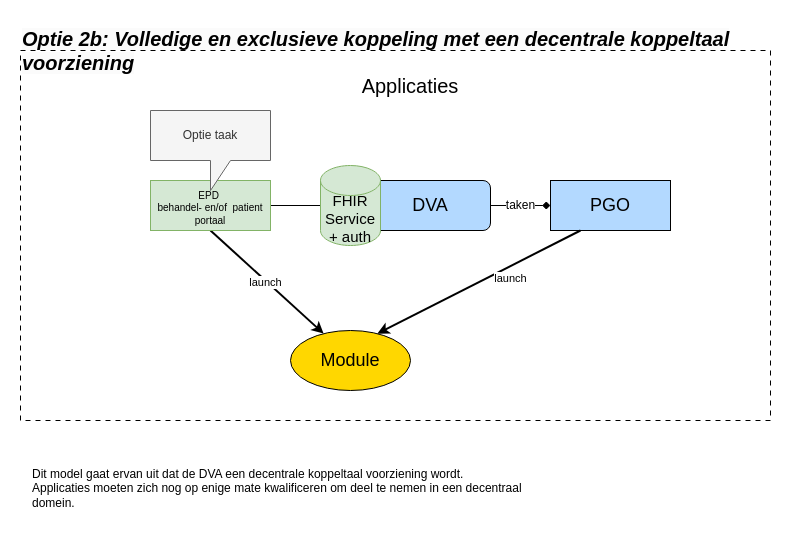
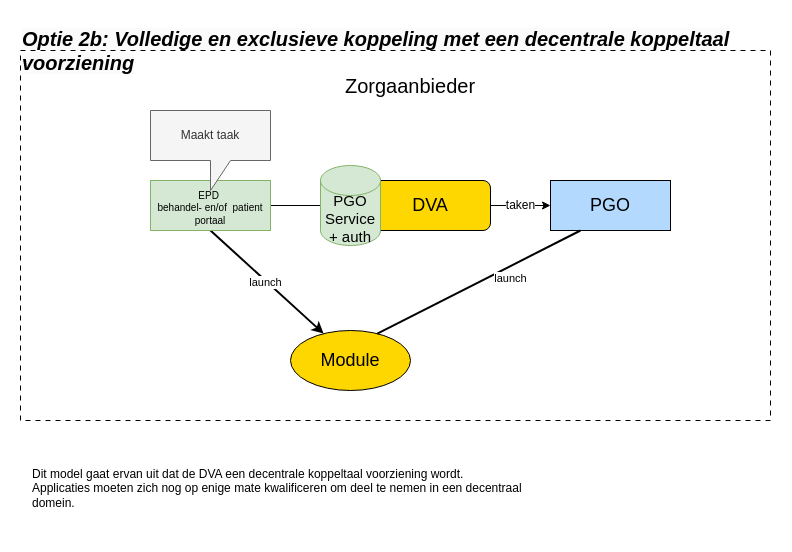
- <mxCell id="3" value="Applicaties" style="text;html=1;strokeColor=none;fillColor=none;align=center;verticalAlign=middle;whiteSpace=wrap;rounded=0;fontSize=20;fontStyle=0;" parent="1" vertex="1"><mxGeometry x="350" y="70" width="120" height="30" as="geometry" /></mxCell>
+ <mxCell id="3" value="Zorgaanbieder" style="text;html=1;strokeColor=none;fillColor=none;align=center;verticalAlign=middle;whiteSpace=wrap;rounded=0;fontSize=20;fontStyle=0;" parent="1" vertex="1"><mxGeometry x="350" y="70" width="120" height="30" as="geometry" /></mxCell>
- <mxCell id="13" value="Optie taak" style="shape=callout;whiteSpace=wrap;html=1;perimeter=calloutPerimeter;fillColor=#f5f5f5;strokeColor=#666666;fontColor=#333333;" parent="1" vertex="1"><mxGeometry x="150" y="110" width="120" height="80" as="geometry" /></mxCell>
+ <mxCell id="13" value="Maakt taak" style="shape=callout;whiteSpace=wrap;html=1;perimeter=calloutPerimeter;fillColor=#f5f5f5;strokeColor=#666666;fontColor=#333333;" parent="1" vertex="1"><mxGeometry x="150" y="110" width="120" height="80" as="geometry" /></mxCell>
- <mxCell id="4" value="DVA" style="rounded=1;whiteSpace=wrap;html=1;fillColor=#B3D9FF;strokeColor=#000000;fontSize=18;arcSize=15;" parent="1" vertex="1"><mxGeometry x="370" y="180" width="120" height="50" as="geometry" /></mxCell>
+ <mxCell id="4" value="DVA" style="rounded=1;whiteSpace=wrap;html=1;fillColor=#ffd700;strokeColor=#000000;fontSize=18;arcSize=15;" parent="1" vertex="1"><mxGeometry x="370" y="180" width="120" height="50" as="geometry" /></mxCell>
- <mxCell id="7" value="taken" style="edgeStyle=orthogonalEdgeStyle;rounded=0;orthogonalLoop=1;jettySize=auto;html=1;exitX=1;exitY=0.5;exitDx=0;exitDy=0;entryX=0;entryY=0.5;entryDx=0;entryDy=0;strokeColor=#000000;fontSize=12;endArrow=diamond;" parent="1" source="4" target="5" edge="1"><mxGeometry relative="1" as="geometry" /></mxCell>
+ <mxCell id="7" value="taken" style="edgeStyle=orthogonalEdgeStyle;rounded=0;orthogonalLoop=1;jettySize=auto;html=1;exitX=1;exitY=0.5;exitDx=0;exitDy=0;entryX=0;entryY=0.5;entryDx=0;entryDy=0;strokeColor=#000000;fontSize=12;" parent="1" source="4" target="5" edge="1"><mxGeometry relative="1" as="geometry" /></mxCell>
- <mxCell id="11" value="&lt;span&gt;FHIR Service + auth&lt;/span&gt;" style="shape=cylinder3;whiteSpace=wrap;html=1;boundedLbl=1;backgroundOutline=1;size=15;fillColor=#d5e8d4;strokeColor=#82b366;fontSize=15;" parent="1" vertex="1"><mxGeometry x="320" y="165" width="60" height="80" as="geometry" /></mxCell>
+ <mxCell id="11" value="&lt;span&gt;PGO Service + auth&lt;/span&gt;" style="shape=cylinder3;whiteSpace=wrap;html=1;boundedLbl=1;backgroundOutline=1;size=15;fillColor=#d5e8d4;strokeColor=#82b366;fontSize=15;" parent="1" vertex="1"><mxGeometry x="320" y="165" width="60" height="80" as="geometry" /></mxCell>
- <mxCell id="8" value="launch" style="rounded=0;orthogonalLoop=1;jettySize=auto;html=1;exitX=0.25;exitY=1;exitDx=0;exitDy=0;strokeColor=#000000;strokeWidth=2;fontSize=11;entryX=0.75;entryY=0;entryDx=0;entryDy=0;" parent="1" source="5" target="6" edge="1"><mxGeometry x="-0.266" y="11" relative="1" as="geometry"><mxPoint as="offset" /><mxPoint x="550" y="320" as="targetPoint" /></mxGeometry></mxCell>
+ <mxCell id="8" value="launch" style="rounded=0;orthogonalLoop=1;jettySize=auto;html=1;exitX=0.25;exitY=1;exitDx=0;exitDy=0;strokeColor=#000000;strokeWidth=2;fontSize=11;entryX=0.75;entryY=0;entryDx=0;entryDy=0;endArrow=none;" parent="1" source="5" target="6" edge="1"><mxGeometry x="-0.266" y="11" relative="1" as="geometry"><mxPoint as="offset" /><mxPoint x="550" y="320" as="targetPoint" /></mxGeometry></mxCell>
